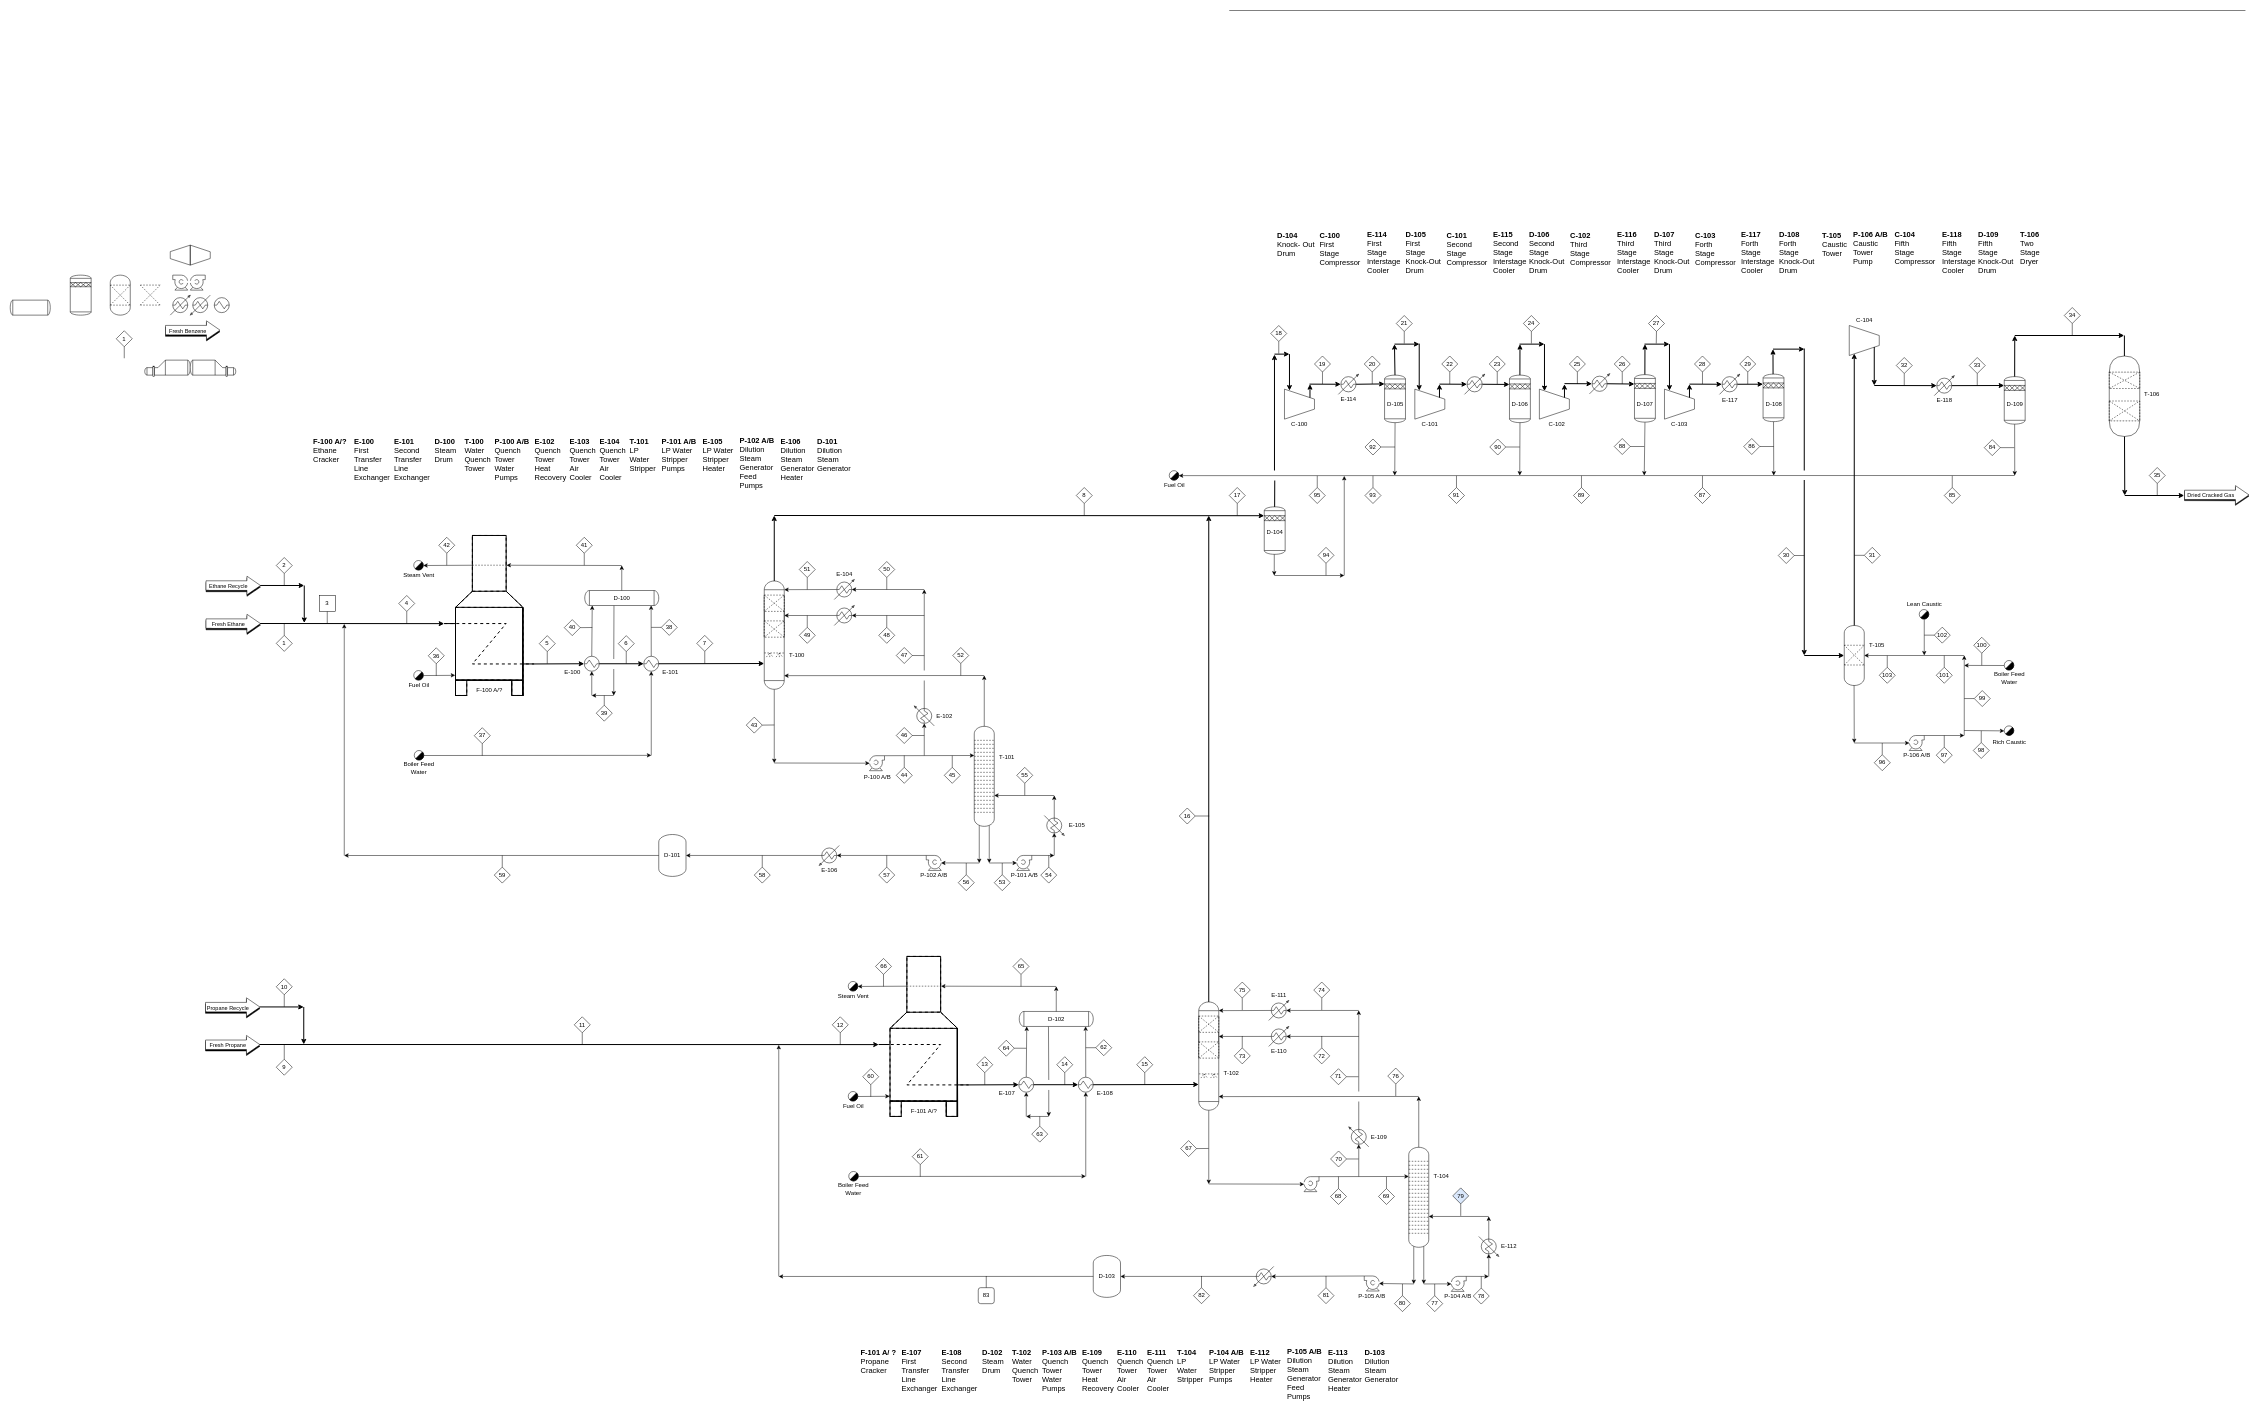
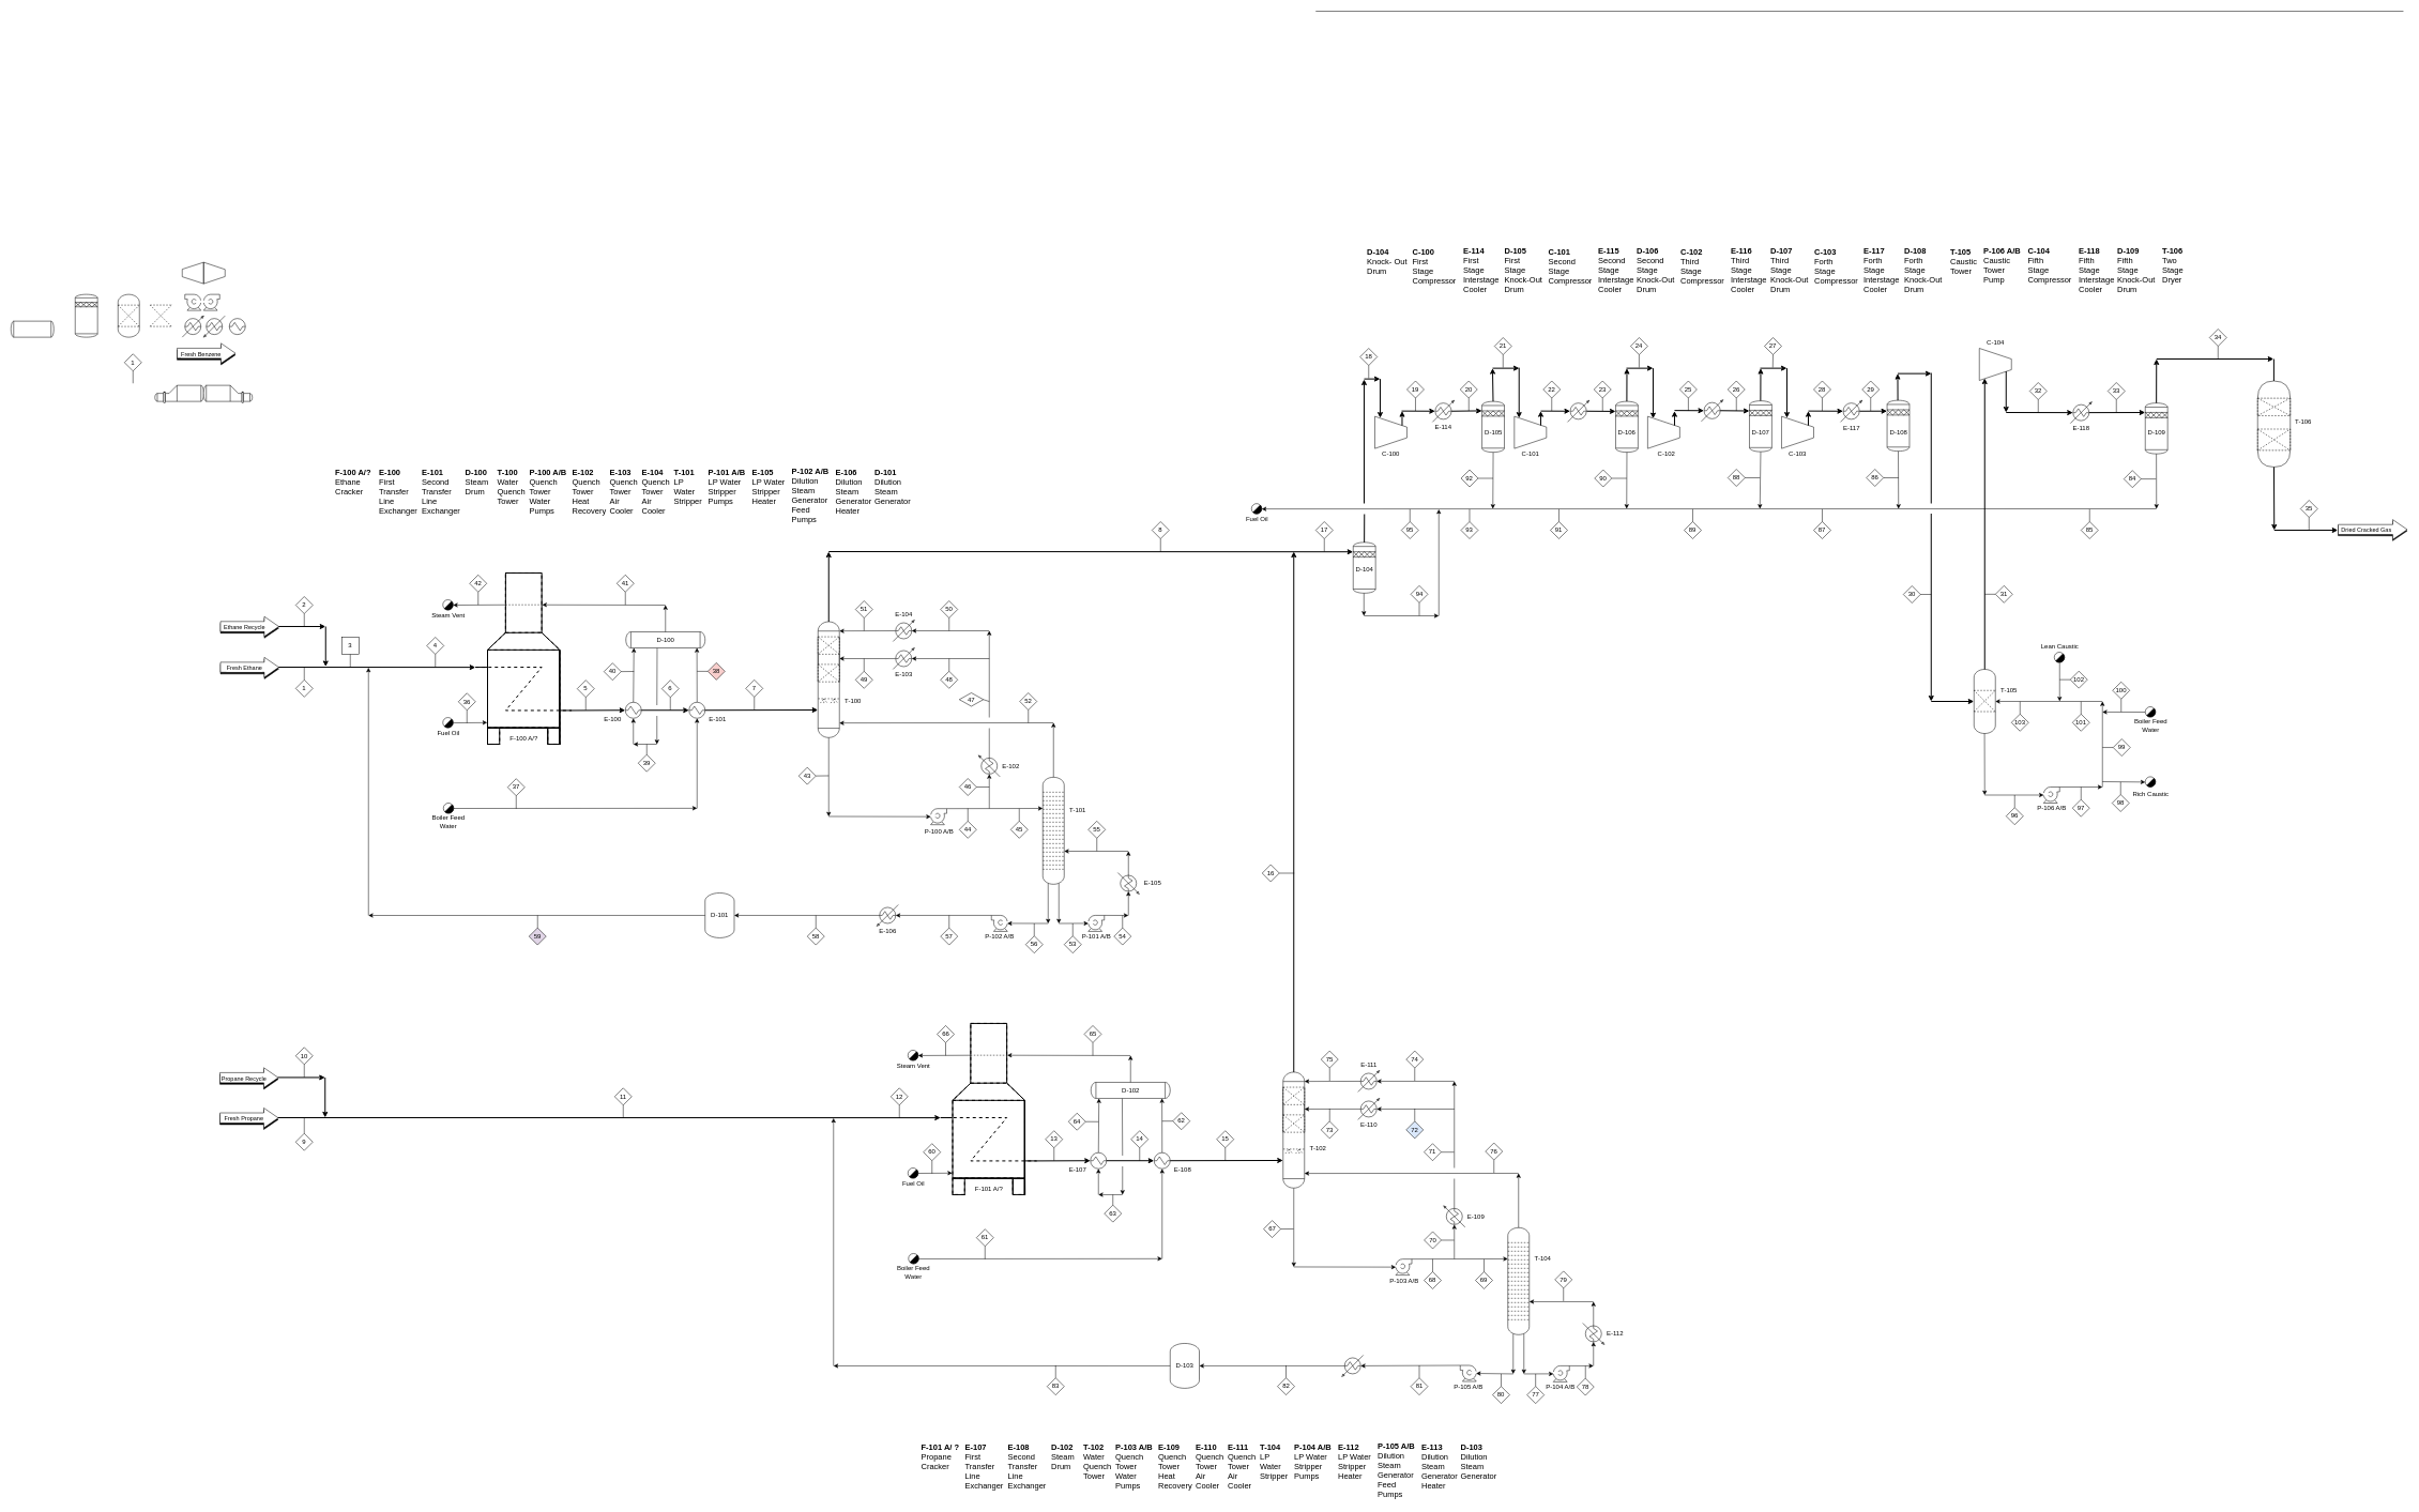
- <mxCell id="505" value="38" style="rhombus;whiteSpace=wrap;html=1;" parent="1" vertex="1"><mxGeometry x="1322" y="1237.76" width="32" height="32" as="geometry" /></mxCell>
+ <mxCell id="505" value="38" style="rhombus;whiteSpace=wrap;html=1;fillColor=#f8cecc;" parent="1" vertex="1"><mxGeometry x="1322" y="1237.76" width="32" height="32" as="geometry" /></mxCell>
+ <mxCell id="595" value="E-103" style="text;html=1;align=center;verticalAlign=middle;resizable=0;points=[];autosize=1;" parent="1" vertex="1"><mxGeometry x="1663" y="1250" width="50" height="20" as="geometry" /></mxCell>
- <mxCell id="475" value="47" style="rhombus;whiteSpace=wrap;html=1;" parent="1" vertex="1"><mxGeometry x="1792" y="1294" width="32" height="32" as="geometry" /></mxCell>
+ <mxCell id="475" value="47" style="rhombus;whiteSpace=wrap;html=1;" parent="1" vertex="1"><mxGeometry x="1792" y="1294" width="45" height="25" as="geometry" /></mxCell>
- <mxCell id="499" value="59" style="rhombus;whiteSpace=wrap;html=1;" parent="1" vertex="1"><mxGeometry x="988" y="1733.17" width="32" height="32" as="geometry" /></mxCell>
+ <mxCell id="499" value="59" style="rhombus;whiteSpace=wrap;html=1;fillColor=#e1d5e7;" parent="1" vertex="1"><mxGeometry x="988" y="1733.17" width="32" height="32" as="geometry" /></mxCell>
- <mxCell id="531" value="72" style="rhombus;whiteSpace=wrap;html=1;" parent="1" vertex="1"><mxGeometry x="2627" y="2094.75" width="32" height="32" as="geometry" /></mxCell>
+ <mxCell id="531" value="72" style="rhombus;whiteSpace=wrap;html=1;fillColor=#dae8fc;" parent="1" vertex="1"><mxGeometry x="2627" y="2094.75" width="32" height="32" as="geometry" /></mxCell>
- <mxCell id="541" value="79" style="rhombus;whiteSpace=wrap;html=1;fillColor=#dae8fc;" parent="1" vertex="1"><mxGeometry x="2904.96" y="2374.75" width="32" height="32" as="geometry" /></mxCell>
+ <mxCell id="541" value="79" style="rhombus;whiteSpace=wrap;html=1;" parent="1" vertex="1"><mxGeometry x="2904.96" y="2374.75" width="32" height="32" as="geometry" /></mxCell>
+ <mxCell id="608" value="P-103 A/B" style="text;html=1;align=center;verticalAlign=middle;resizable=0;points=[];autosize=1;" parent="1" vertex="1"><mxGeometry x="2587.5" y="2383.11" width="70" height="20" as="geometry" /></mxCell>
- <mxCell id="549" value="83" style="whiteSpace=wrap;html=1;rounded=1;" parent="1" vertex="1"><mxGeometry x="1956" y="2574.32" width="32" height="32" as="geometry" /></mxCell>
+ <mxCell id="549" value="83" style="rhombus;whiteSpace=wrap;html=1;" parent="1" vertex="1"><mxGeometry x="1956" y="2574.32" width="32" height="32" as="geometry" /></mxCell>
